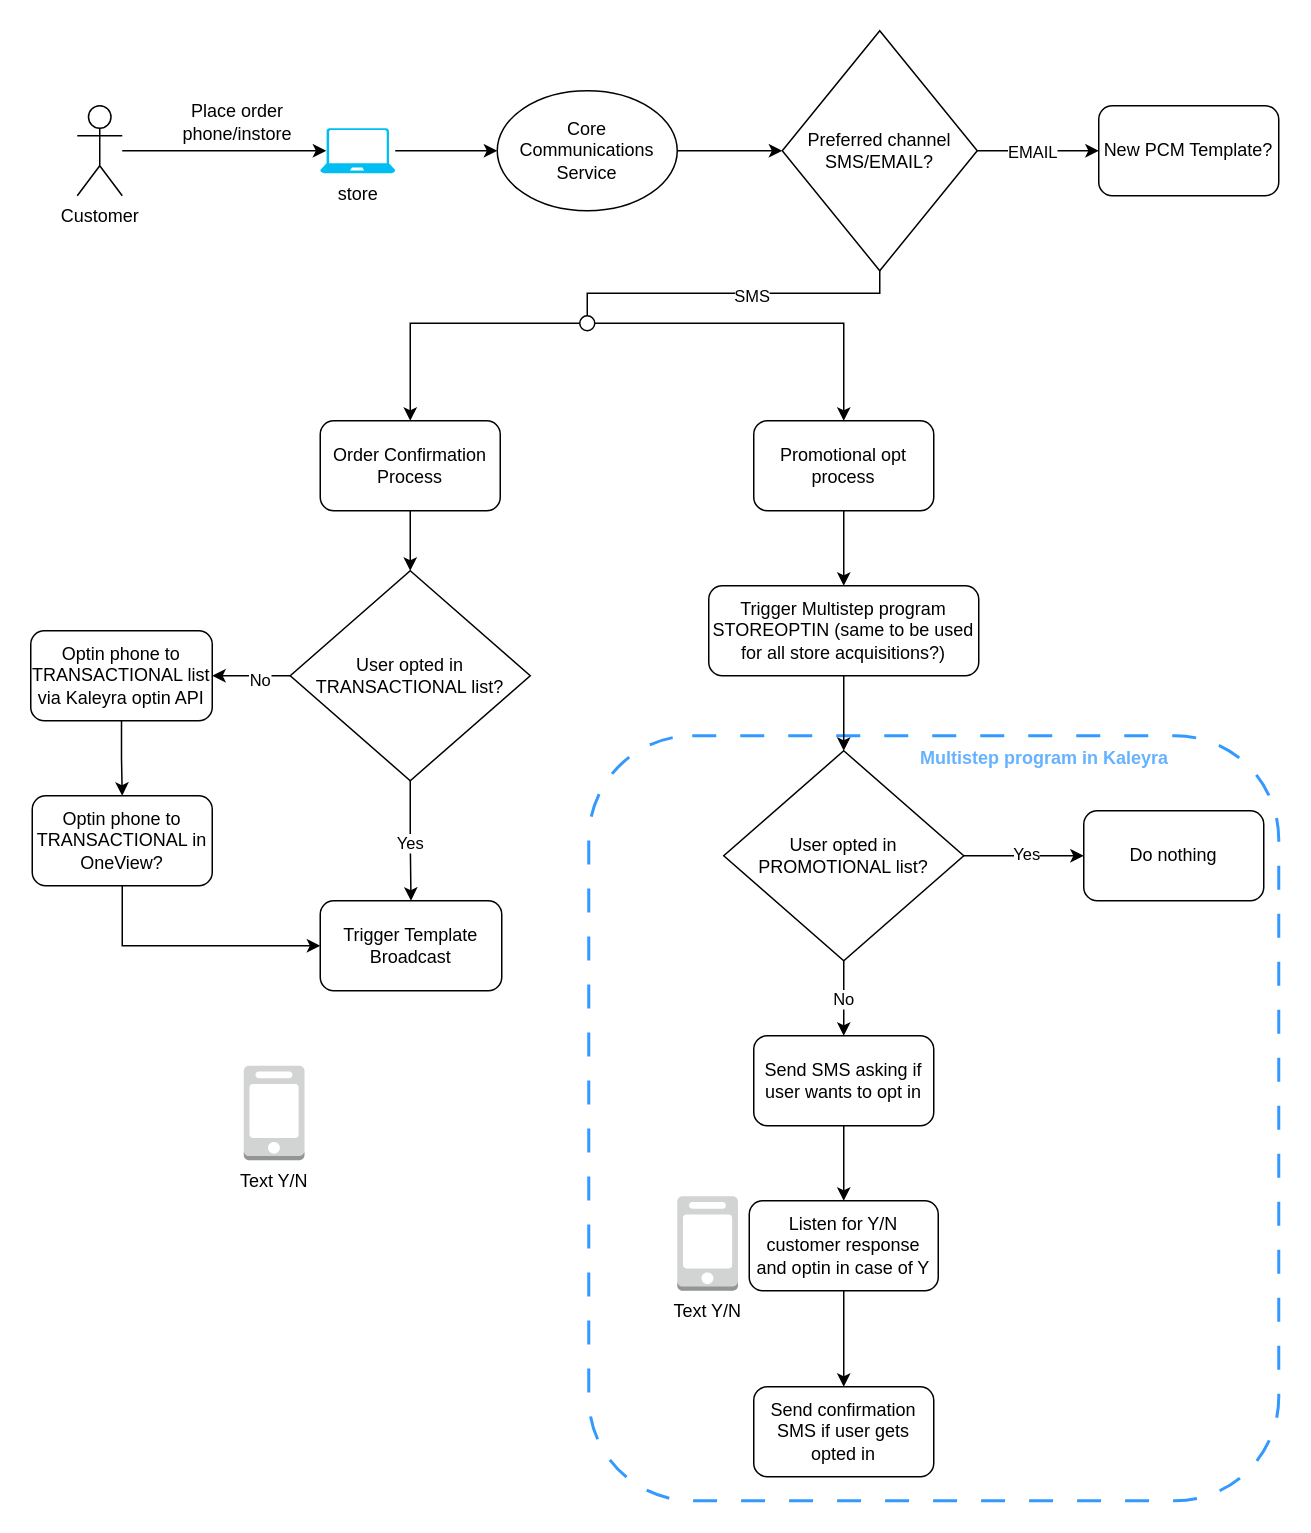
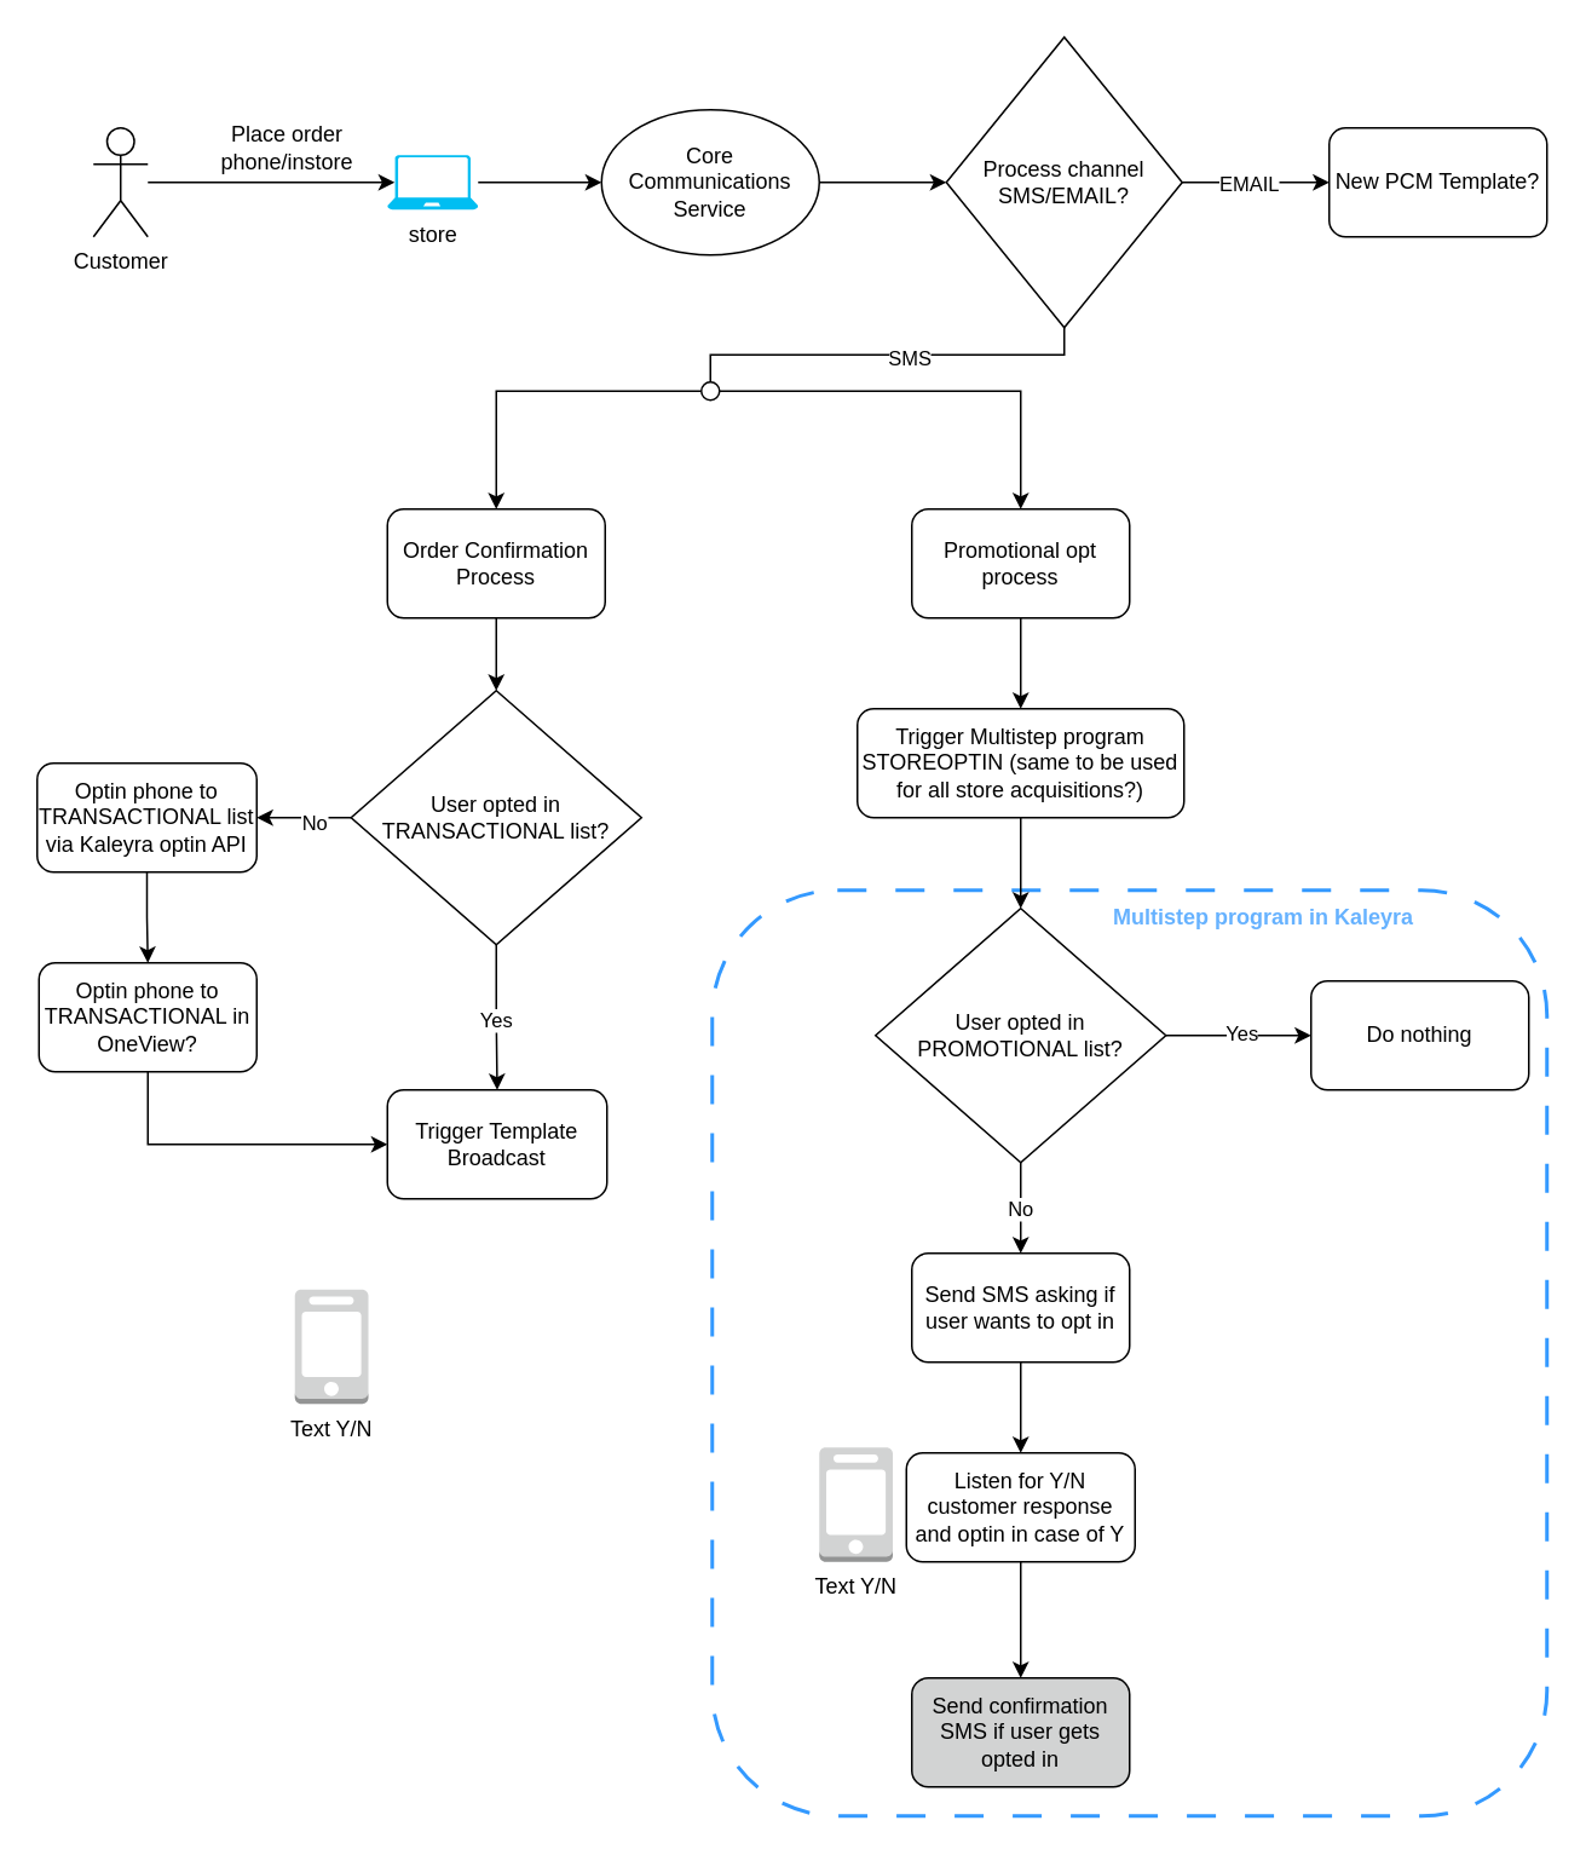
- <mxCell id="14" value="Preferred channel SMS/EMAIL?" style="rhombus;whiteSpace=wrap;html=1;" parent="1" vertex="1"><mxGeometry x="521" y="20" width="130" height="160" as="geometry" /></mxCell>
+ <mxCell id="14" value="Process channel SMS/EMAIL?" style="rhombus;whiteSpace=wrap;html=1;" parent="1" vertex="1"><mxGeometry x="521" y="20" width="130" height="160" as="geometry" /></mxCell>
- <mxCell id="40" value="Send confirmation SMS if user gets opted in" style="rounded=1;whiteSpace=wrap;html=1;" parent="1" vertex="1"><mxGeometry x="502" y="924" width="120" height="60" as="geometry" /></mxCell>
+ <mxCell id="40" value="Send confirmation SMS if user gets opted in" style="rounded=1;whiteSpace=wrap;html=1;fillColor=#d2d3d3;" parent="1" vertex="1"><mxGeometry x="502" y="924" width="120" height="60" as="geometry" /></mxCell>
